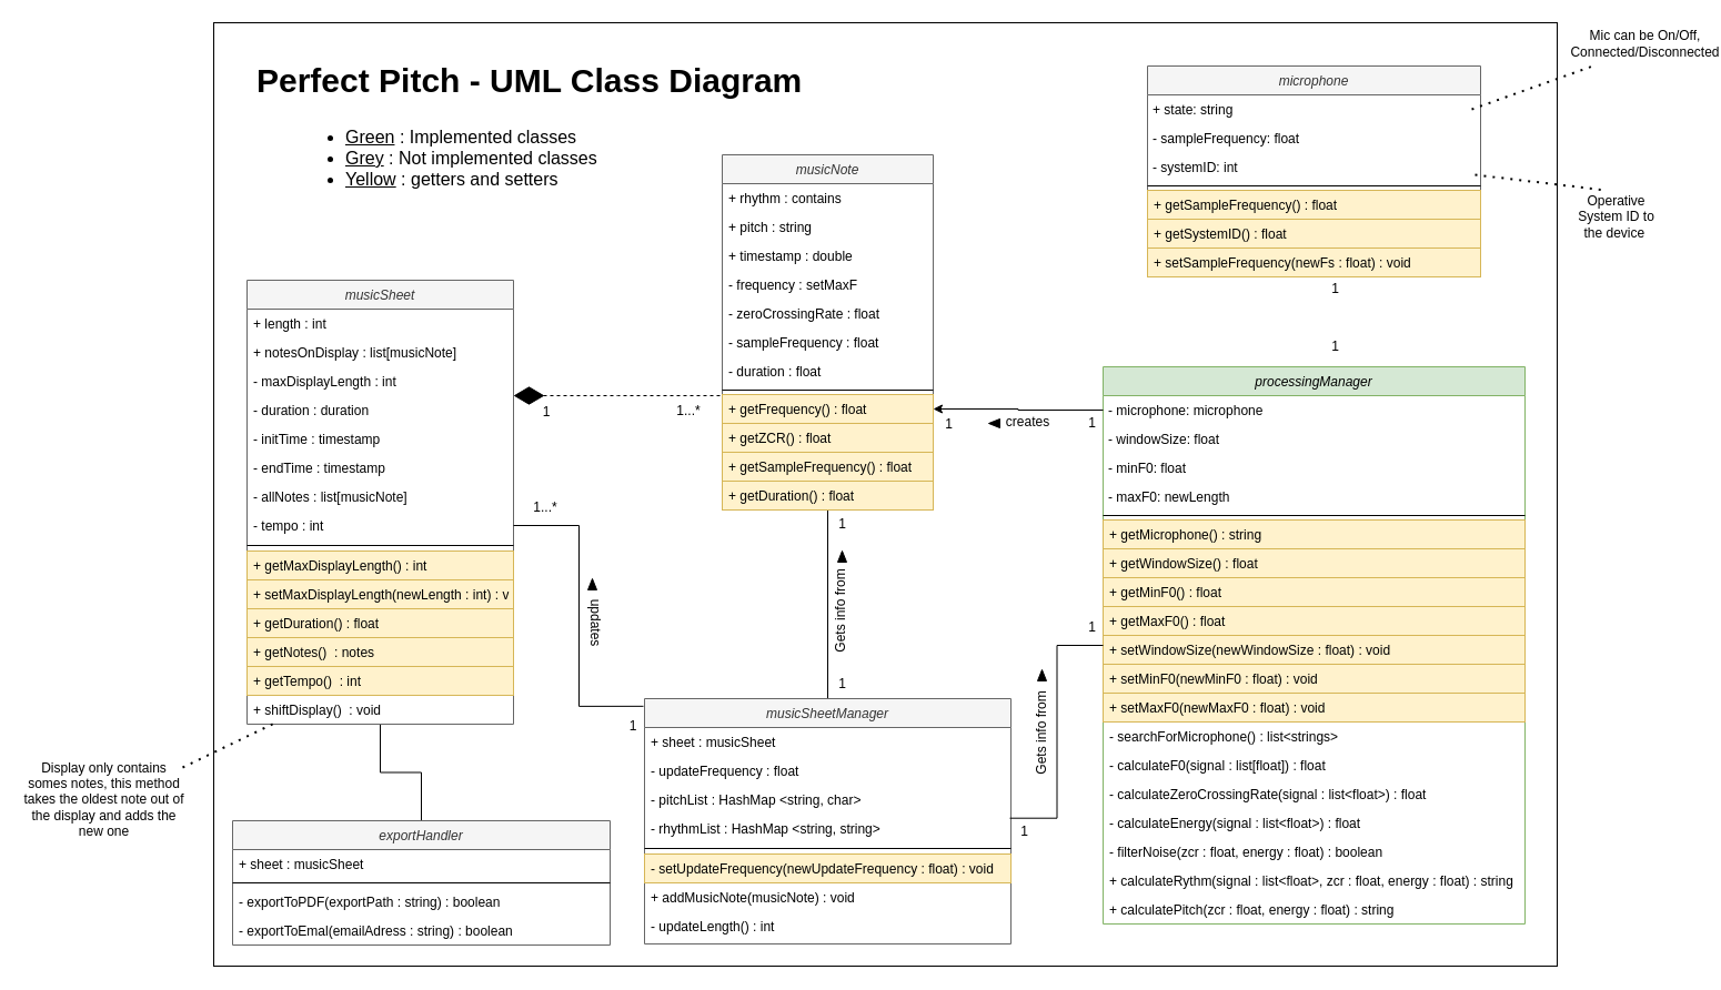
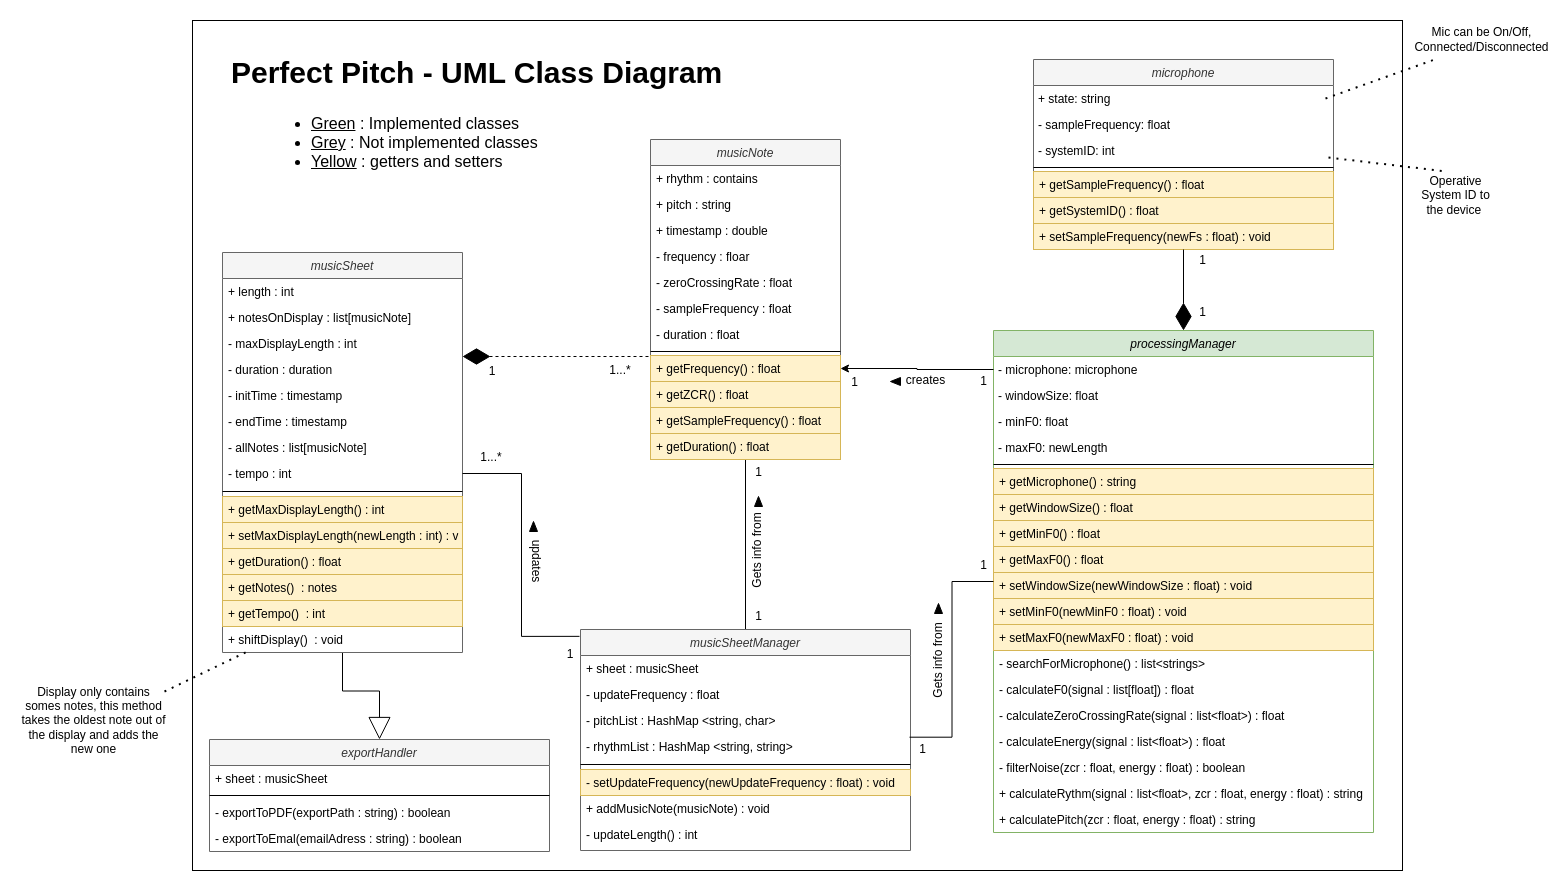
- <mxCell id="25" value="- frequency : setMaxF" style="text;align=left;verticalAlign=top;spacingLeft=4;spacingRight=4;overflow=hidden;rotatable=0;points=[[0,0.5],[1,0.5]];portConstraint=eastwest;rounded=0;shadow=0;html=0;" parent="21" vertex="1"><mxGeometry y="104" width="190" height="26" as="geometry" /></mxCell>
+ <mxCell id="25" value="- frequency : floar" style="text;align=left;verticalAlign=top;spacingLeft=4;spacingRight=4;overflow=hidden;rotatable=0;points=[[0,0.5],[1,0.5]];portConstraint=eastwest;rounded=0;shadow=0;html=0;" parent="21" vertex="1"><mxGeometry y="104" width="190" height="26" as="geometry" /></mxCell>
+ <mxCell id="48" style="edgeStyle=orthogonalEdgeStyle;rounded=0;orthogonalLoop=1;jettySize=auto;html=1;startArrow=diamondThin;startFill=1;endArrow=none;endFill=0;startSize=25;" edge="1" parent="1" source="49" target="40"><mxGeometry relative="1" as="geometry" /></mxCell>
- <mxCell id="3" style="edgeStyle=orthogonalEdgeStyle;rounded=0;orthogonalLoop=1;jettySize=auto;html=1;entryX=0.5;entryY=0;entryDx=0;entryDy=0;endArrow=none;endFill=0;endSize=20;" edge="1" parent="1" source="4" target="35"><mxGeometry relative="1" as="geometry" /></mxCell>
+ <mxCell id="3" style="edgeStyle=orthogonalEdgeStyle;rounded=0;orthogonalLoop=1;jettySize=auto;html=1;entryX=0.5;entryY=0;entryDx=0;entryDy=0;endArrow=block;endFill=0;endSize=20;" edge="1" parent="1" source="4" target="35"><mxGeometry relative="1" as="geometry" /></mxCell>
